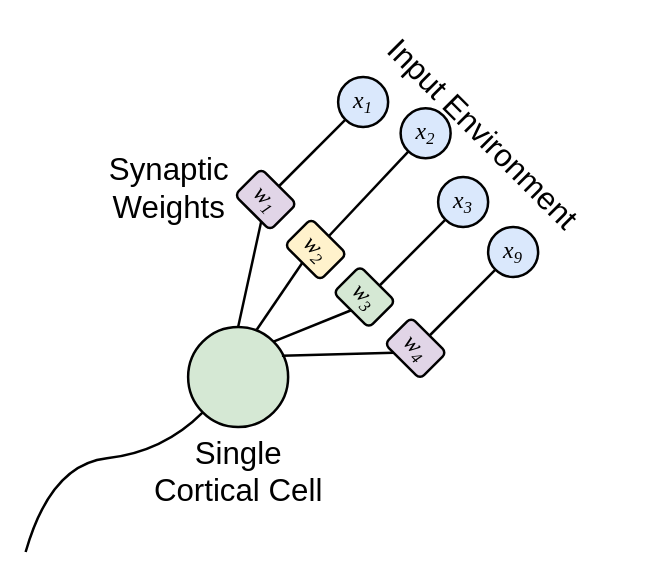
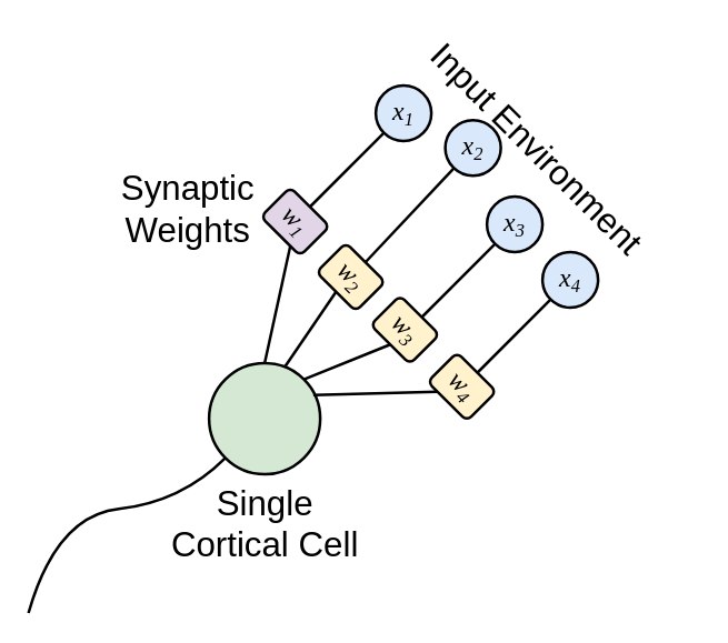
- <mxCell id="11" value="&lt;i style=&quot;font-family: &amp;#34;garamond&amp;#34; ; font-size: 19px&quot;&gt;x&lt;/i&gt;&lt;i style=&quot;font-family: &amp;#34;garamond&amp;#34; ; font-size: 15.833px&quot;&gt;&lt;sub&gt;9&lt;/sub&gt;&lt;/i&gt;" style="ellipse;whiteSpace=wrap;html=1;aspect=fixed;strokeColor=#000000;strokeWidth=2;fillColor=#dae8fc;" parent="1" vertex="1"><mxGeometry x="390" y="140" width="40" height="40" as="geometry" /></mxCell>
+ <mxCell id="11" value="&lt;i style=&quot;font-family: &amp;#34;garamond&amp;#34; ; font-size: 19px&quot;&gt;x&lt;/i&gt;&lt;i style=&quot;font-family: &amp;#34;garamond&amp;#34; ; font-size: 15.833px&quot;&gt;&lt;sub&gt;4&lt;/sub&gt;&lt;/i&gt;" style="ellipse;whiteSpace=wrap;html=1;aspect=fixed;strokeColor=#000000;strokeWidth=2;fillColor=#dae8fc;" parent="1" vertex="1"><mxGeometry x="390" y="140" width="40" height="40" as="geometry" /></mxCell>
- <mxCell id="14" value="&lt;font face=&quot;Garamond&quot;&gt;&lt;i style=&quot;font-size: 19px&quot;&gt;w&lt;/i&gt;&lt;i style=&quot;font-size: 15.833px&quot;&gt;&lt;sub&gt;3&lt;/sub&gt;&lt;/i&gt;&lt;/font&gt;" style="rounded=1;whiteSpace=wrap;html=1;strokeColor=#000000;strokeWidth=2;rotation=45;fillColor=#d5e8d4;" parent="1" vertex="1"><mxGeometry x="271" y="181" width="40" height="30" as="geometry" /></mxCell>
+ <mxCell id="14" value="&lt;font face=&quot;Garamond&quot;&gt;&lt;i style=&quot;font-size: 19px&quot;&gt;w&lt;/i&gt;&lt;i style=&quot;font-size: 15.833px&quot;&gt;&lt;sub&gt;3&lt;/sub&gt;&lt;/i&gt;&lt;/font&gt;" style="rounded=1;whiteSpace=wrap;html=1;strokeColor=#000000;strokeWidth=2;rotation=45;fillColor=#fff2cc;" parent="1" vertex="1"><mxGeometry x="271" y="181" width="40" height="30" as="geometry" /></mxCell>
- <mxCell id="15" value="&lt;font face=&quot;Garamond&quot;&gt;&lt;i style=&quot;font-size: 19px&quot;&gt;w&lt;/i&gt;&lt;i style=&quot;font-size: 15.833px&quot;&gt;&lt;sub&gt;4&lt;/sub&gt;&lt;/i&gt;&lt;/font&gt;" style="rounded=1;whiteSpace=wrap;html=1;strokeColor=#000000;strokeWidth=2;rotation=45;fillColor=#e1d5e7;" parent="1" vertex="1"><mxGeometry x="312" y="222" width="40" height="30" as="geometry" /></mxCell>
+ <mxCell id="15" value="&lt;font face=&quot;Garamond&quot;&gt;&lt;i style=&quot;font-size: 19px&quot;&gt;w&lt;/i&gt;&lt;i style=&quot;font-size: 15.833px&quot;&gt;&lt;sub&gt;4&lt;/sub&gt;&lt;/i&gt;&lt;/font&gt;" style="rounded=1;whiteSpace=wrap;html=1;strokeColor=#000000;strokeWidth=2;rotation=45;fillColor=#fff2cc;" parent="1" vertex="1"><mxGeometry x="312" y="222" width="40" height="30" as="geometry" /></mxCell>
